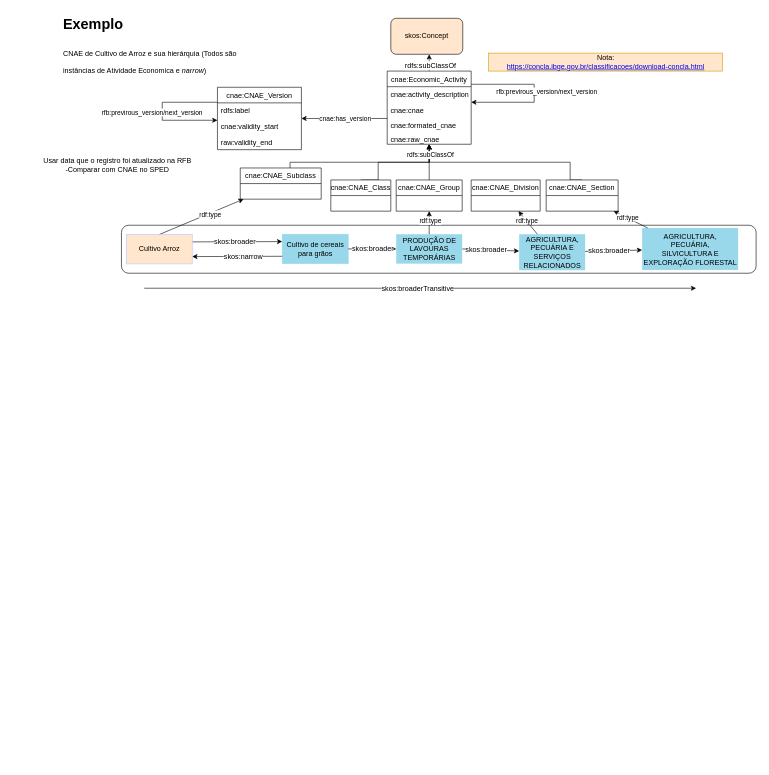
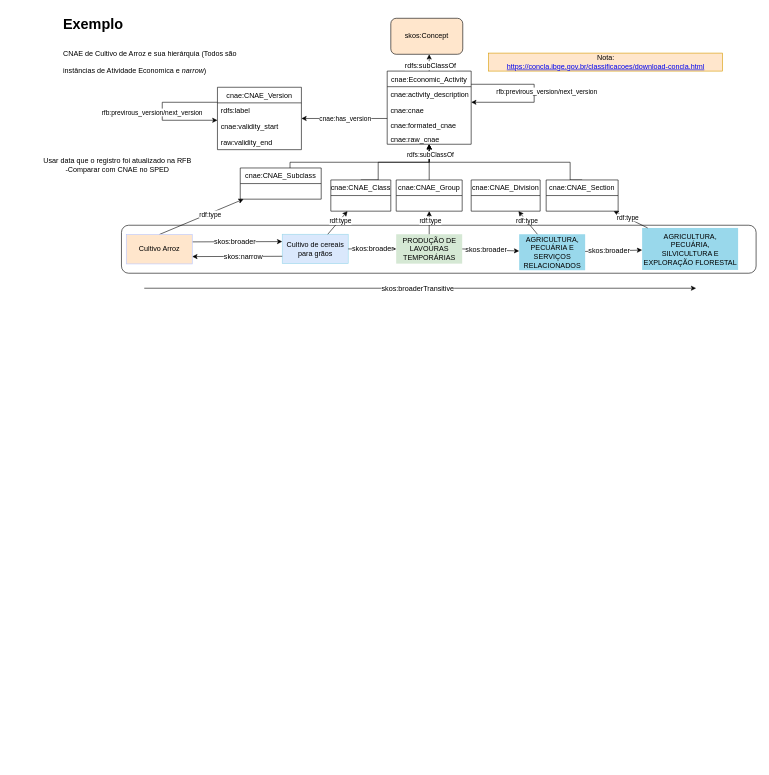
+ <mxCell id="48" style="rounded=0;orthogonalLoop=1;jettySize=auto;html=1;" parent="1" source="12" target="64" edge="1"><mxGeometry relative="1" as="geometry"><mxPoint x="295" y="400" as="sourcePoint" /><mxPoint x="480" y="349.773" as="targetPoint" /></mxGeometry></mxCell>
+ <mxCell id="49" value="rdf:type" style="edgeLabel;html=1;align=center;verticalAlign=middle;resizable=0;points=[];" parent="48" vertex="1" connectable="0"><mxGeometry x="0.196" y="-1" relative="1" as="geometry"><mxPoint as="offset" /></mxGeometry></mxCell>
- <mxCell id="12" value="Cultivo de cereais&lt;br&gt;para grãos" style="html=1;fillColor=#99D8EB;strokeColor=#99D8EB;" parent="1" vertex="1"><mxGeometry x="470" y="390" width="110" height="49" as="geometry" /></mxCell>
+ <mxCell id="12" value="Cultivo de cereais&lt;br&gt;para grãos" style="html=1;fillColor=#dae8fc;strokeColor=#99D8EB;" parent="1" vertex="1"><mxGeometry x="470" y="390" width="110" height="49" as="geometry" /></mxCell>
- <mxCell id="16" value="PRODUÇÃO DE &lt;br&gt;LAVOURAS &lt;br&gt;TEMPORÁRIAS" style="html=1;fillColor=#99D8EB;strokeColor=none;" parent="1" vertex="1"><mxGeometry x="660" y="390" width="110" height="49" as="geometry" /></mxCell>
+ <mxCell id="16" value="PRODUÇÃO DE &lt;br&gt;LAVOURAS &lt;br&gt;TEMPORÁRIAS" style="html=1;fillColor=#d5e8d4;strokeColor=none;" parent="1" vertex="1"><mxGeometry x="660" y="390" width="110" height="49" as="geometry" /></mxCell>
